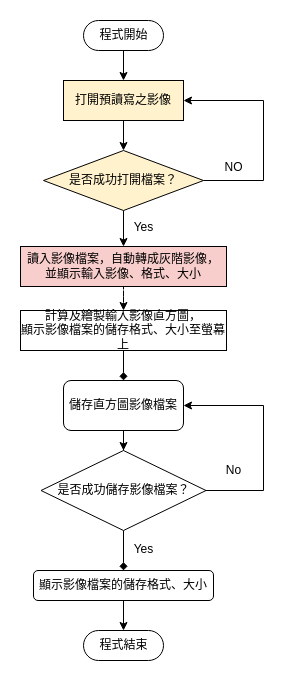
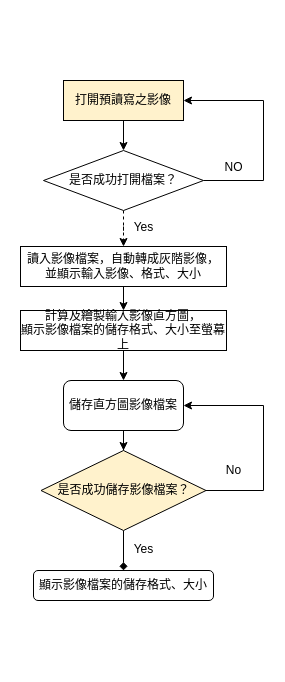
- <mxCell id="3" value="程式開始" style="html=1;dashed=0;whitespace=wrap;shape=mxgraph.dfd.start" vertex="1" parent="1"><mxGeometry x="83" y="20" width="80" height="30" as="geometry" /></mxCell>
- <mxCell id="2" value="" style="edgeStyle=orthogonalEdgeStyle;rounded=0;orthogonalLoop=1;jettySize=auto;html=1;" edge="1" parent="1" source="3" target="5"><mxGeometry relative="1" as="geometry" /></mxCell>
- <mxCell id="8" value="是否成功打開檔案？" style="rhombus;whiteSpace=wrap;html=1;dashed=0;fillColor=#fff2cc;" vertex="1" parent="1"><mxGeometry x="43" y="150" width="160" height="60" as="geometry" /></mxCell>
+ <mxCell id="8" value="是否成功打開檔案？" style="rhombus;whiteSpace=wrap;html=1;dashed=0;" vertex="1" parent="1"><mxGeometry x="43" y="150" width="160" height="60" as="geometry" /></mxCell>
- <mxCell id="7" value="" style="edgeStyle=orthogonalEdgeStyle;rounded=0;orthogonalLoop=1;jettySize=auto;html=1;" edge="1" parent="1" source="8" target="11"><mxGeometry relative="1" as="geometry" /></mxCell>
+ <mxCell id="7" value="" style="edgeStyle=orthogonalEdgeStyle;rounded=0;orthogonalLoop=1;jettySize=auto;html=1;dashed=1;" edge="1" parent="1" source="8" target="11"><mxGeometry relative="1" as="geometry" /></mxCell>
- <mxCell id="11" value="讀入影像檔案，自動轉成灰階影像，&lt;br&gt;並顯示輸入影像、格式、大小" style="whiteSpace=wrap;html=1;dashed=0;fillColor=#f8cecc;" vertex="1" parent="1"><mxGeometry x="20" y="246" width="206" height="40" as="geometry" /></mxCell>
+ <mxCell id="11" value="讀入影像檔案，自動轉成灰階影像，&lt;br&gt;並顯示輸入影像、格式、大小" style="whiteSpace=wrap;html=1;dashed=0;" vertex="1" parent="1"><mxGeometry x="20" y="246" width="206" height="40" as="geometry" /></mxCell>
- <mxCell id="10" value="" style="edgeStyle=orthogonalEdgeStyle;rounded=0;orthogonalLoop=1;jettySize=auto;html=1;dashed=1;" edge="1" parent="1" source="11" target="14"><mxGeometry relative="1" as="geometry" /></mxCell>
+ <mxCell id="10" value="" style="edgeStyle=orthogonalEdgeStyle;rounded=0;orthogonalLoop=1;jettySize=auto;html=1;" edge="1" parent="1" source="11" target="14"><mxGeometry relative="1" as="geometry" /></mxCell>
- <mxCell id="13" value="" style="edgeStyle=orthogonalEdgeStyle;rounded=0;orthogonalLoop=1;jettySize=auto;html=1;endArrow=diamond;" edge="1" parent="1" source="14" target="16"><mxGeometry relative="1" as="geometry" /></mxCell>
+ <mxCell id="13" value="" style="edgeStyle=orthogonalEdgeStyle;rounded=0;orthogonalLoop=1;jettySize=auto;html=1;" edge="1" parent="1" source="14" target="16"><mxGeometry relative="1" as="geometry" /></mxCell>
- <mxCell id="19" value="是否成功儲存影像檔案？" style="rhombus;whiteSpace=wrap;html=1;dashed=0;" vertex="1" parent="1"><mxGeometry x="40.5" y="450" width="165" height="80" as="geometry" /></mxCell>
+ <mxCell id="19" value="是否成功儲存影像檔案？" style="rhombus;whiteSpace=wrap;html=1;dashed=0;fillColor=#fff2cc;" vertex="1" parent="1"><mxGeometry x="40.5" y="450" width="165" height="80" as="geometry" /></mxCell>
- <mxCell id="20" style="edgeStyle=orthogonalEdgeStyle;rounded=0;orthogonalLoop=1;jettySize=auto;html=1;exitX=0.5;exitY=1;exitDx=0;exitDy=0;entryX=0.5;entryY=0.5;entryDx=0;entryDy=-15;entryPerimeter=0;" edge="1" parent="1" source="21" target="22"><mxGeometry relative="1" as="geometry" /></mxCell>
- <mxCell id="22" value="程式結束" style="html=1;dashed=0;whitespace=wrap;shape=mxgraph.dfd.start" vertex="1" parent="1"><mxGeometry x="83" y="630" width="80" height="30" as="geometry" /></mxCell>
